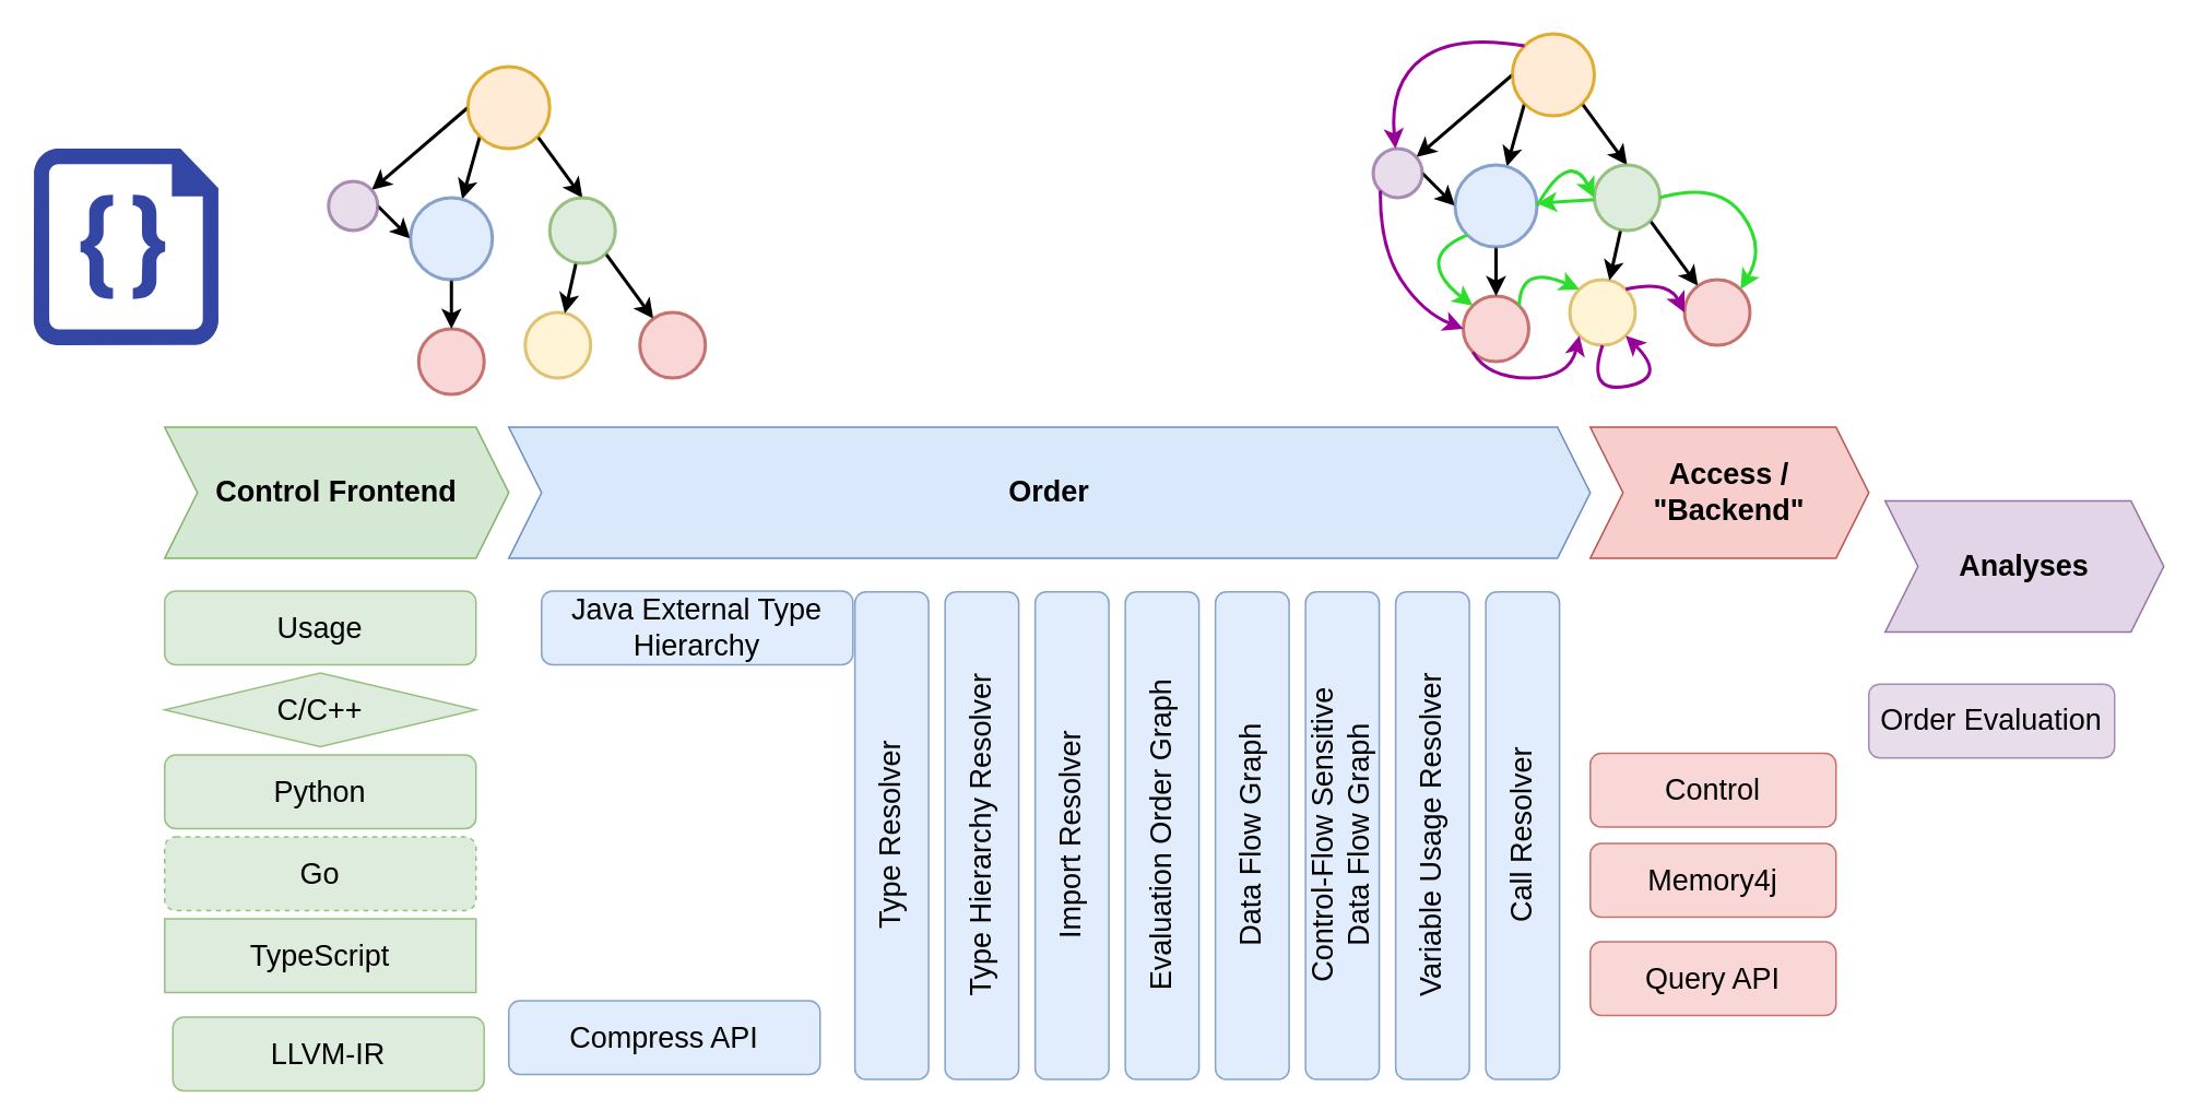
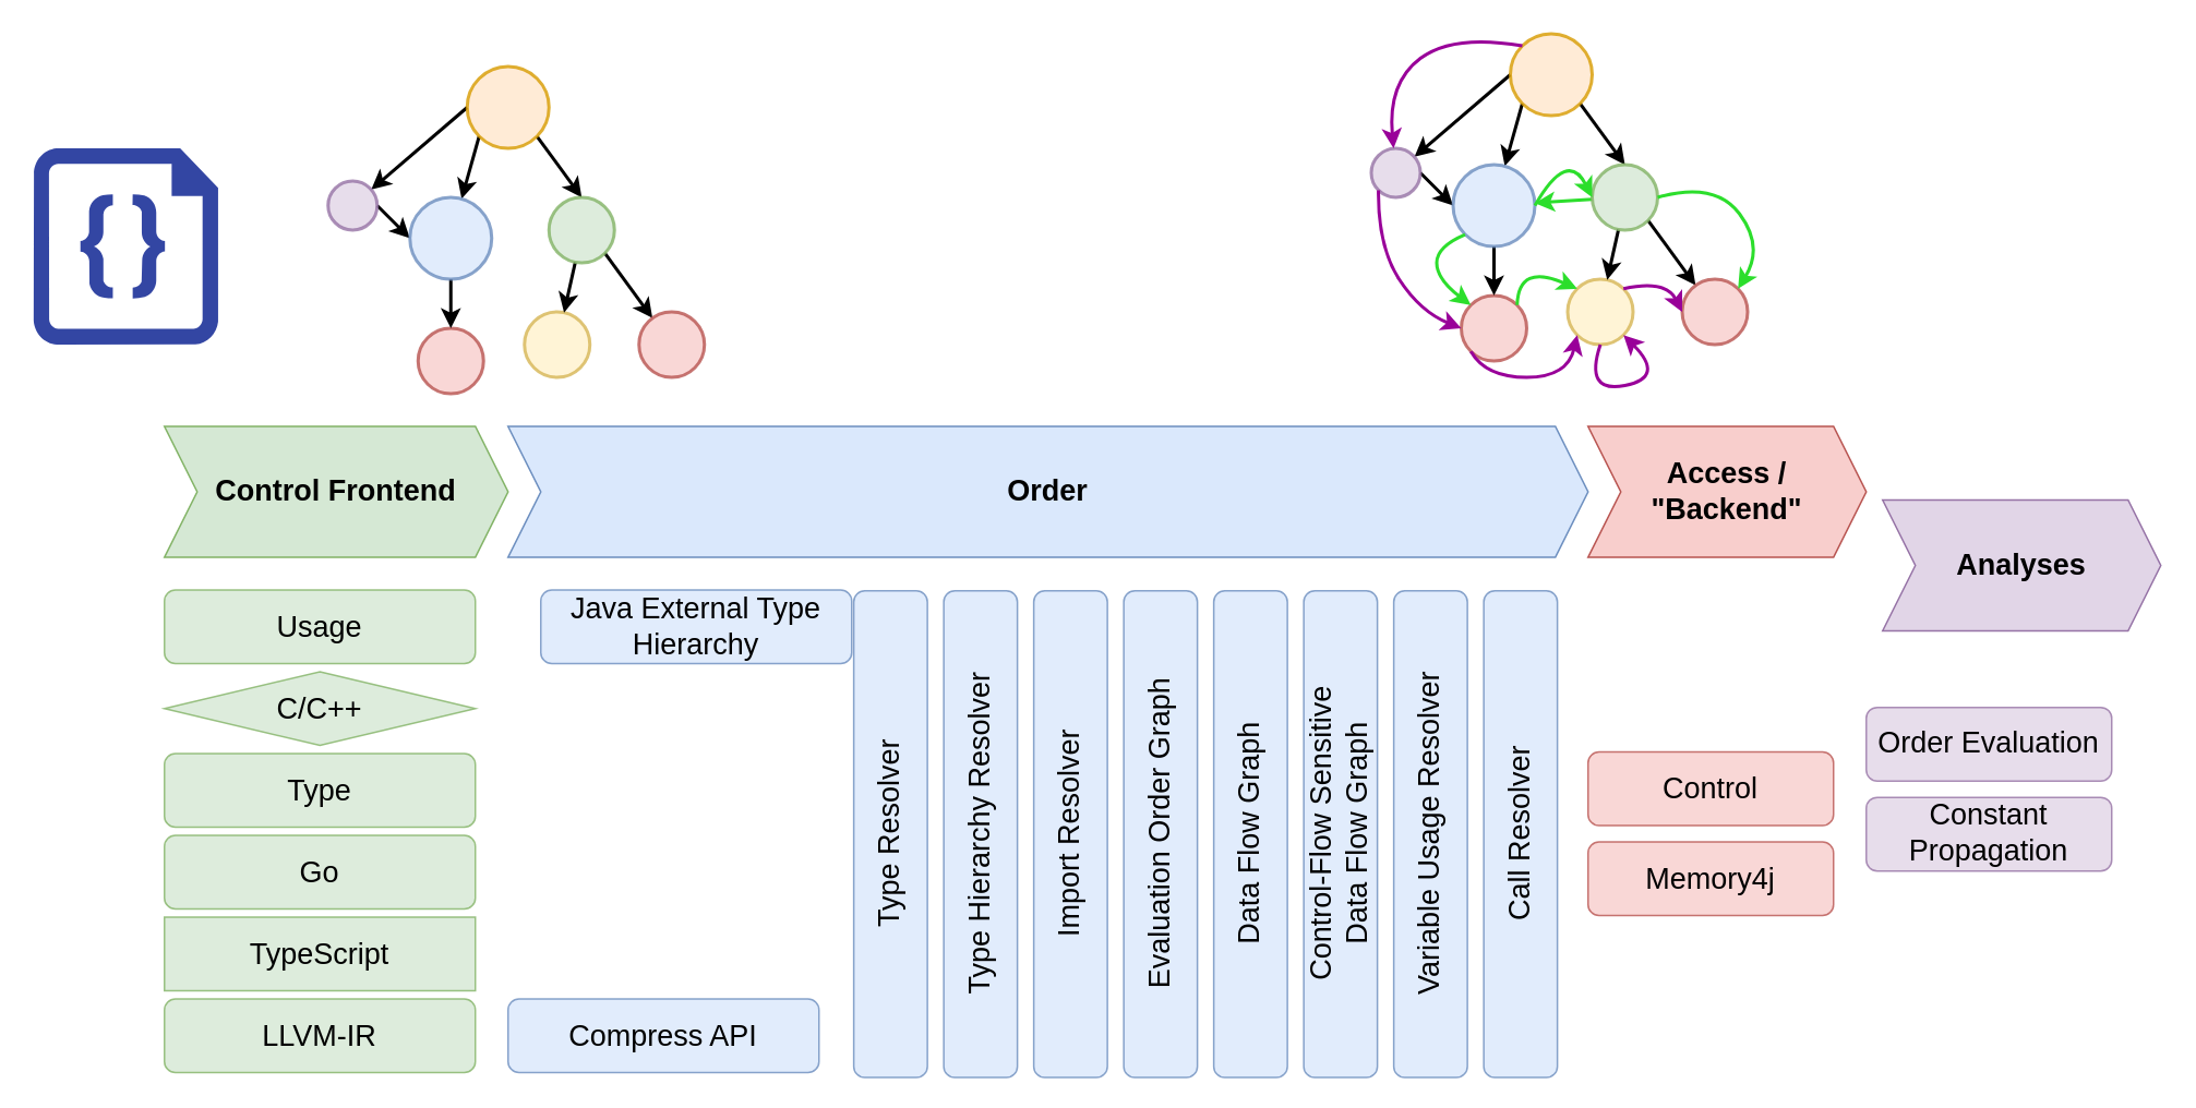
- <mxCell id="25" value="Order Evaluation" style="rounded=1;whiteSpace=wrap;html=1;fontSize=18;fillColor=#e1d5e7;strokeColor=#9673a6;opacity=80;" parent="1" vertex="1"><mxGeometry x="1140" y="416.75" width="150" height="45" as="geometry" /></mxCell>
+ <mxCell id="25" value="Order Evaluation" style="rounded=1;whiteSpace=wrap;html=1;fontSize=18;fillColor=#e1d5e7;strokeColor=#9673a6;opacity=80;" parent="1" vertex="1"><mxGeometry x="1140" y="431.75" width="150" height="45" as="geometry" /></mxCell>
- <mxCell id="6" value="Python" style="rounded=1;whiteSpace=wrap;html=1;fontSize=18;fillColor=#d5e8d4;strokeColor=#82b366;opacity=80;" parent="1" vertex="1"><mxGeometry x="100" y="460" width="190" height="45" as="geometry" /></mxCell>
+ <mxCell id="6" value="Type" style="rounded=1;whiteSpace=wrap;html=1;fontSize=18;fillColor=#d5e8d4;strokeColor=#82b366;opacity=80;" parent="1" vertex="1"><mxGeometry x="100" y="460" width="190" height="45" as="geometry" /></mxCell>
+ <mxCell id="26" value="Constant Propagation" style="rounded=1;whiteSpace=wrap;html=1;fontSize=18;fillColor=#e1d5e7;strokeColor=#9673a6;opacity=80;" parent="1" vertex="1"><mxGeometry x="1140" y="486.75" width="150" height="45" as="geometry" /></mxCell>
- <mxCell id="7" value="Go" style="rounded=1;whiteSpace=wrap;html=1;fontSize=18;fillColor=#d5e8d4;strokeColor=#82b366;opacity=80;dashed=1;" parent="1" vertex="1"><mxGeometry x="100" y="510" width="190" height="45" as="geometry" /></mxCell>
+ <mxCell id="7" value="Go" style="rounded=1;whiteSpace=wrap;html=1;fontSize=18;fillColor=#d5e8d4;strokeColor=#82b366;opacity=80;" parent="1" vertex="1"><mxGeometry x="100" y="510" width="190" height="45" as="geometry" /></mxCell>
- <mxCell id="23" value="Query API" style="rounded=1;whiteSpace=wrap;html=1;fontSize=18;fillColor=#f8cecc;strokeColor=#b85450;opacity=80;" parent="1" vertex="1"><mxGeometry x="970" y="574" width="150" height="45" as="geometry" /></mxCell>
- <mxCell id="9" value="LLVM-IR" style="rounded=1;whiteSpace=wrap;html=1;fontSize=18;fillColor=#d5e8d4;strokeColor=#82b366;opacity=80;" parent="1" vertex="1"><mxGeometry x="105" y="620" width="190" height="45" as="geometry" /></mxCell>
+ <mxCell id="9" value="LLVM-IR" style="rounded=1;whiteSpace=wrap;html=1;fontSize=18;fillColor=#d5e8d4;strokeColor=#82b366;opacity=80;" parent="1" vertex="1"><mxGeometry x="100" y="610" width="190" height="45" as="geometry" /></mxCell>
